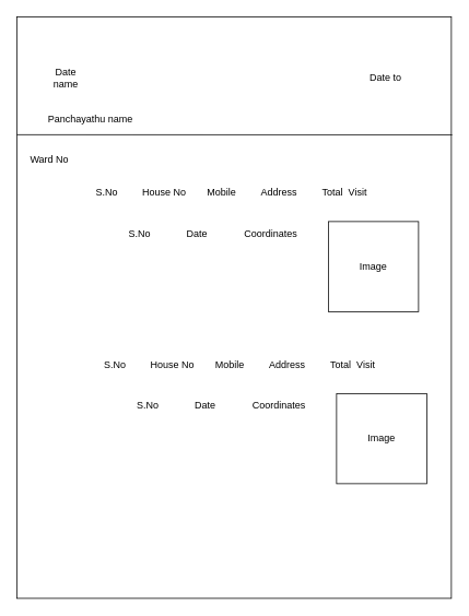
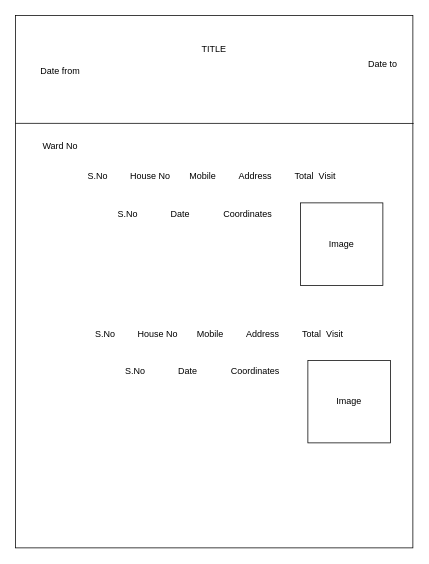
+ <mxCell id="3" value="TITLE" style="text;html=1;strokeColor=none;fillColor=none;align=center;verticalAlign=middle;whiteSpace=wrap;rounded=0;" vertex="1" parent="1"><mxGeometry x="255" y="50" width="60" height="30" as="geometry" /></mxCell>
- <mxCell id="4" value="Date name" style="text;html=1;strokeColor=none;fillColor=none;align=center;verticalAlign=middle;whiteSpace=wrap;rounded=0;" vertex="1" parent="1"><mxGeometry x="50" y="80" width="60" height="30" as="geometry" /></mxCell>
+ <mxCell id="4" value="Date from" style="text;html=1;strokeColor=none;fillColor=none;align=center;verticalAlign=middle;whiteSpace=wrap;rounded=0;" vertex="1" parent="1"><mxGeometry x="50" y="80" width="60" height="30" as="geometry" /></mxCell>
- <mxCell id="5" value="Date to" style="text;html=1;strokeColor=none;fillColor=none;align=center;verticalAlign=middle;whiteSpace=wrap;rounded=0;" vertex="1" parent="1"><mxGeometry x="440" y="80" width="60" height="30" as="geometry" /></mxCell>
+ <mxCell id="5" value="Date to" style="text;html=1;strokeColor=none;fillColor=none;align=center;verticalAlign=middle;whiteSpace=wrap;rounded=0;" vertex="1" parent="1"><mxGeometry x="480" y="70" width="60" height="30" as="geometry" /></mxCell>
- <mxCell id="6" value="Panchayathu name" style="text;html=1;strokeColor=none;fillColor=none;align=center;verticalAlign=middle;whiteSpace=wrap;rounded=0;" vertex="1" parent="1"><mxGeometry x="50" y="130" width="120" height="30" as="geometry" /></mxCell>
- <mxCell id="8" value="Ward No" style="text;html=1;strokeColor=none;fillColor=none;align=center;verticalAlign=middle;whiteSpace=wrap;rounded=0;" vertex="1" parent="1"><mxGeometry x="30" y="180" width="60" height="30" as="geometry" /></mxCell>
+ <mxCell id="8" value="Ward No" style="text;html=1;strokeColor=none;fillColor=none;align=center;verticalAlign=middle;whiteSpace=wrap;rounded=0;" vertex="1" parent="1"><mxGeometry x="50" y="180" width="60" height="30" as="geometry" /></mxCell>
